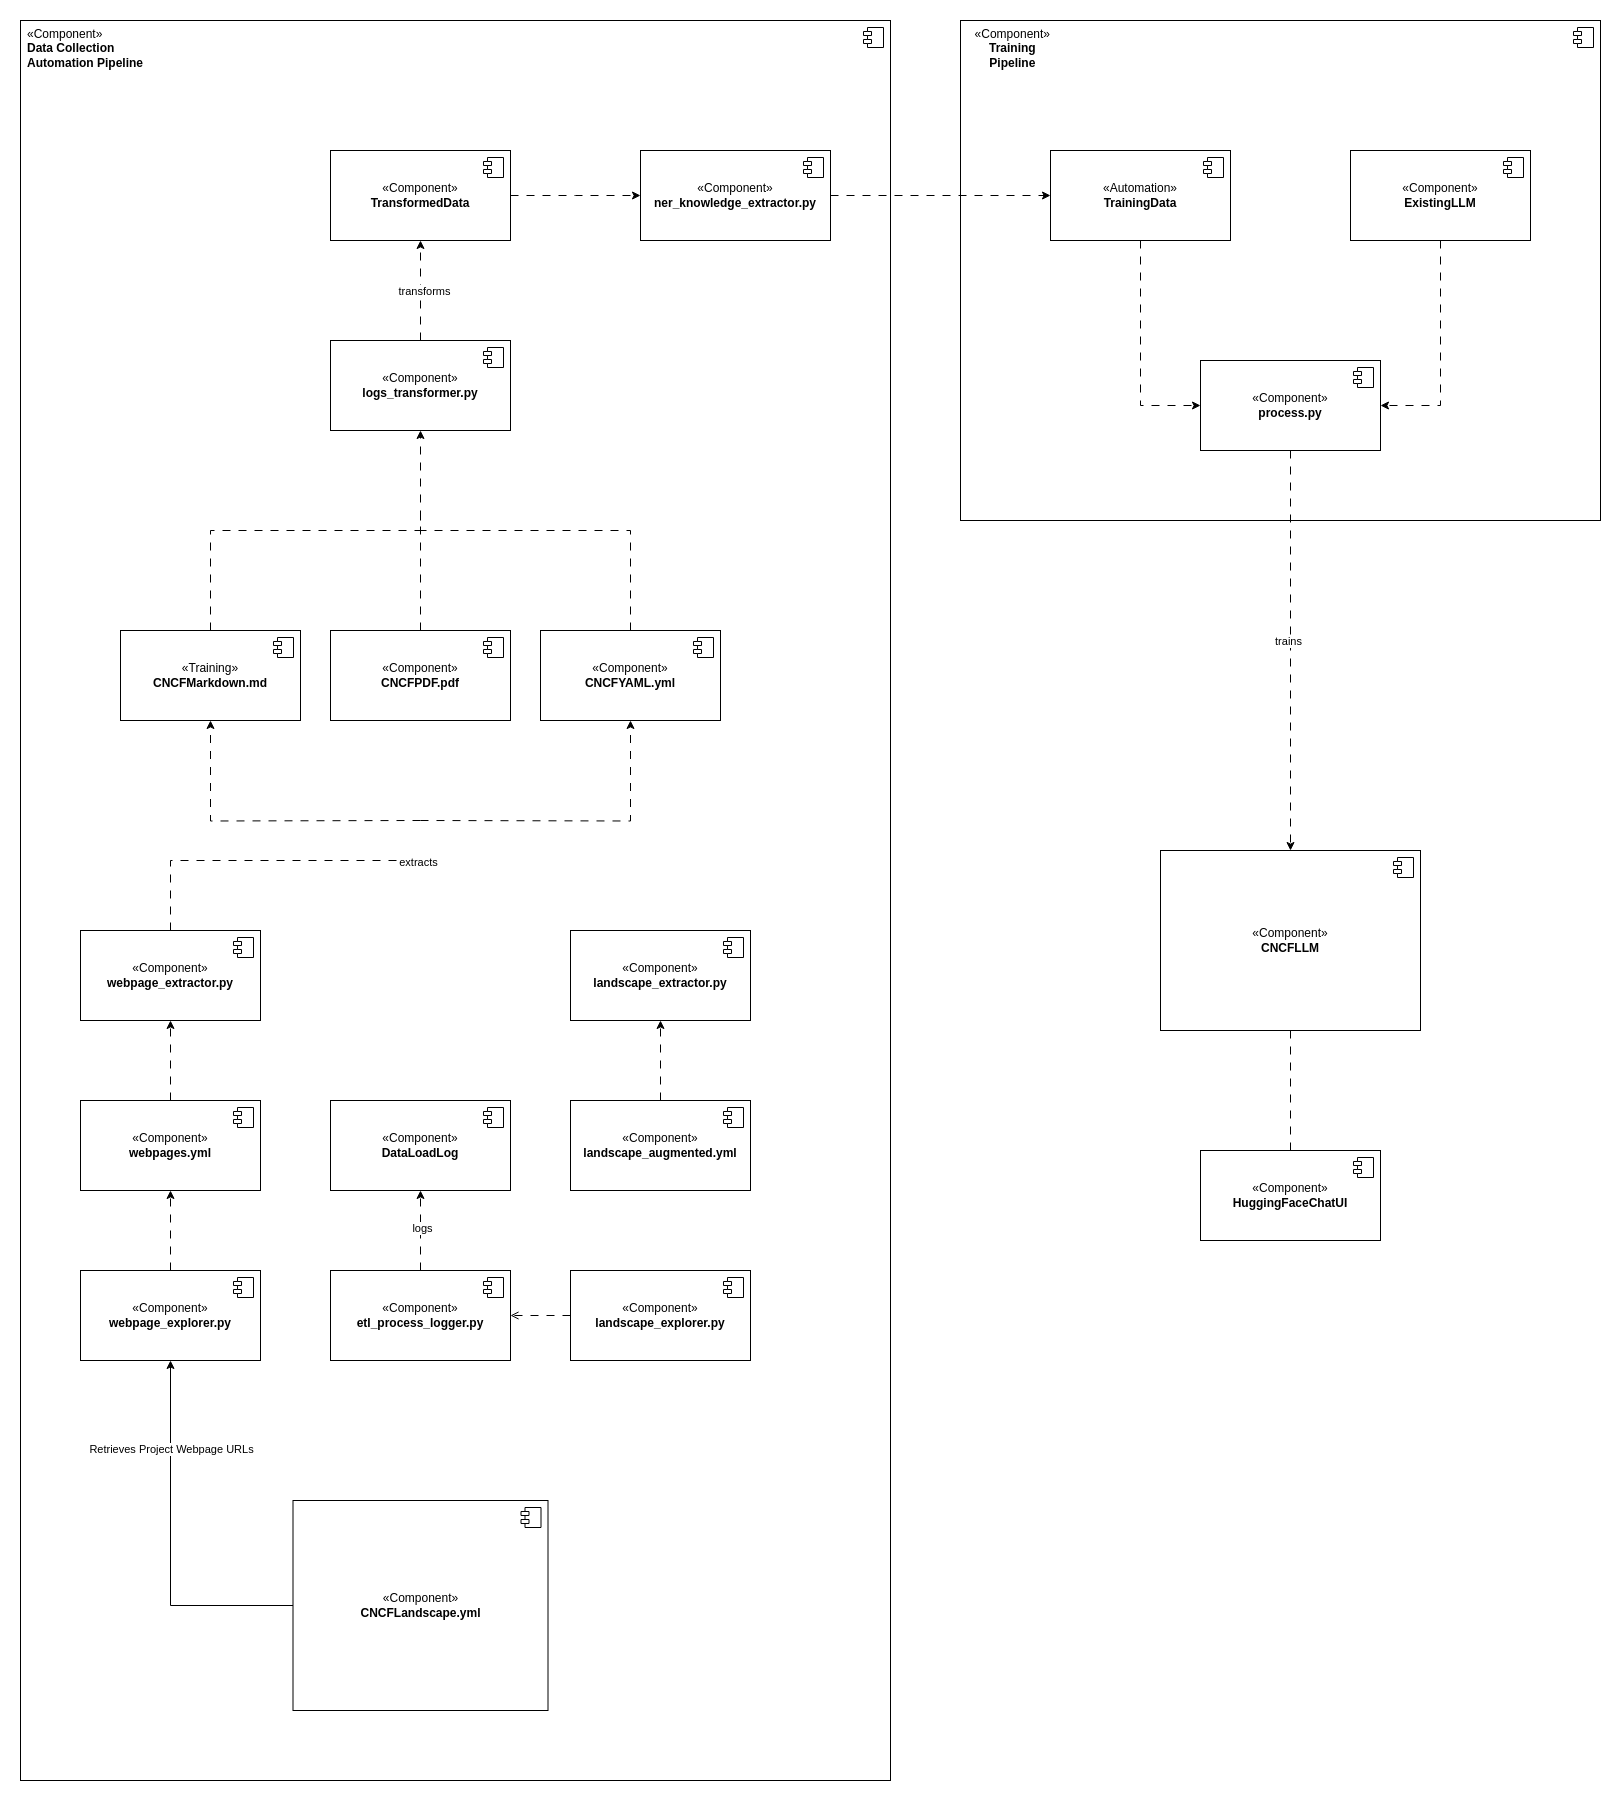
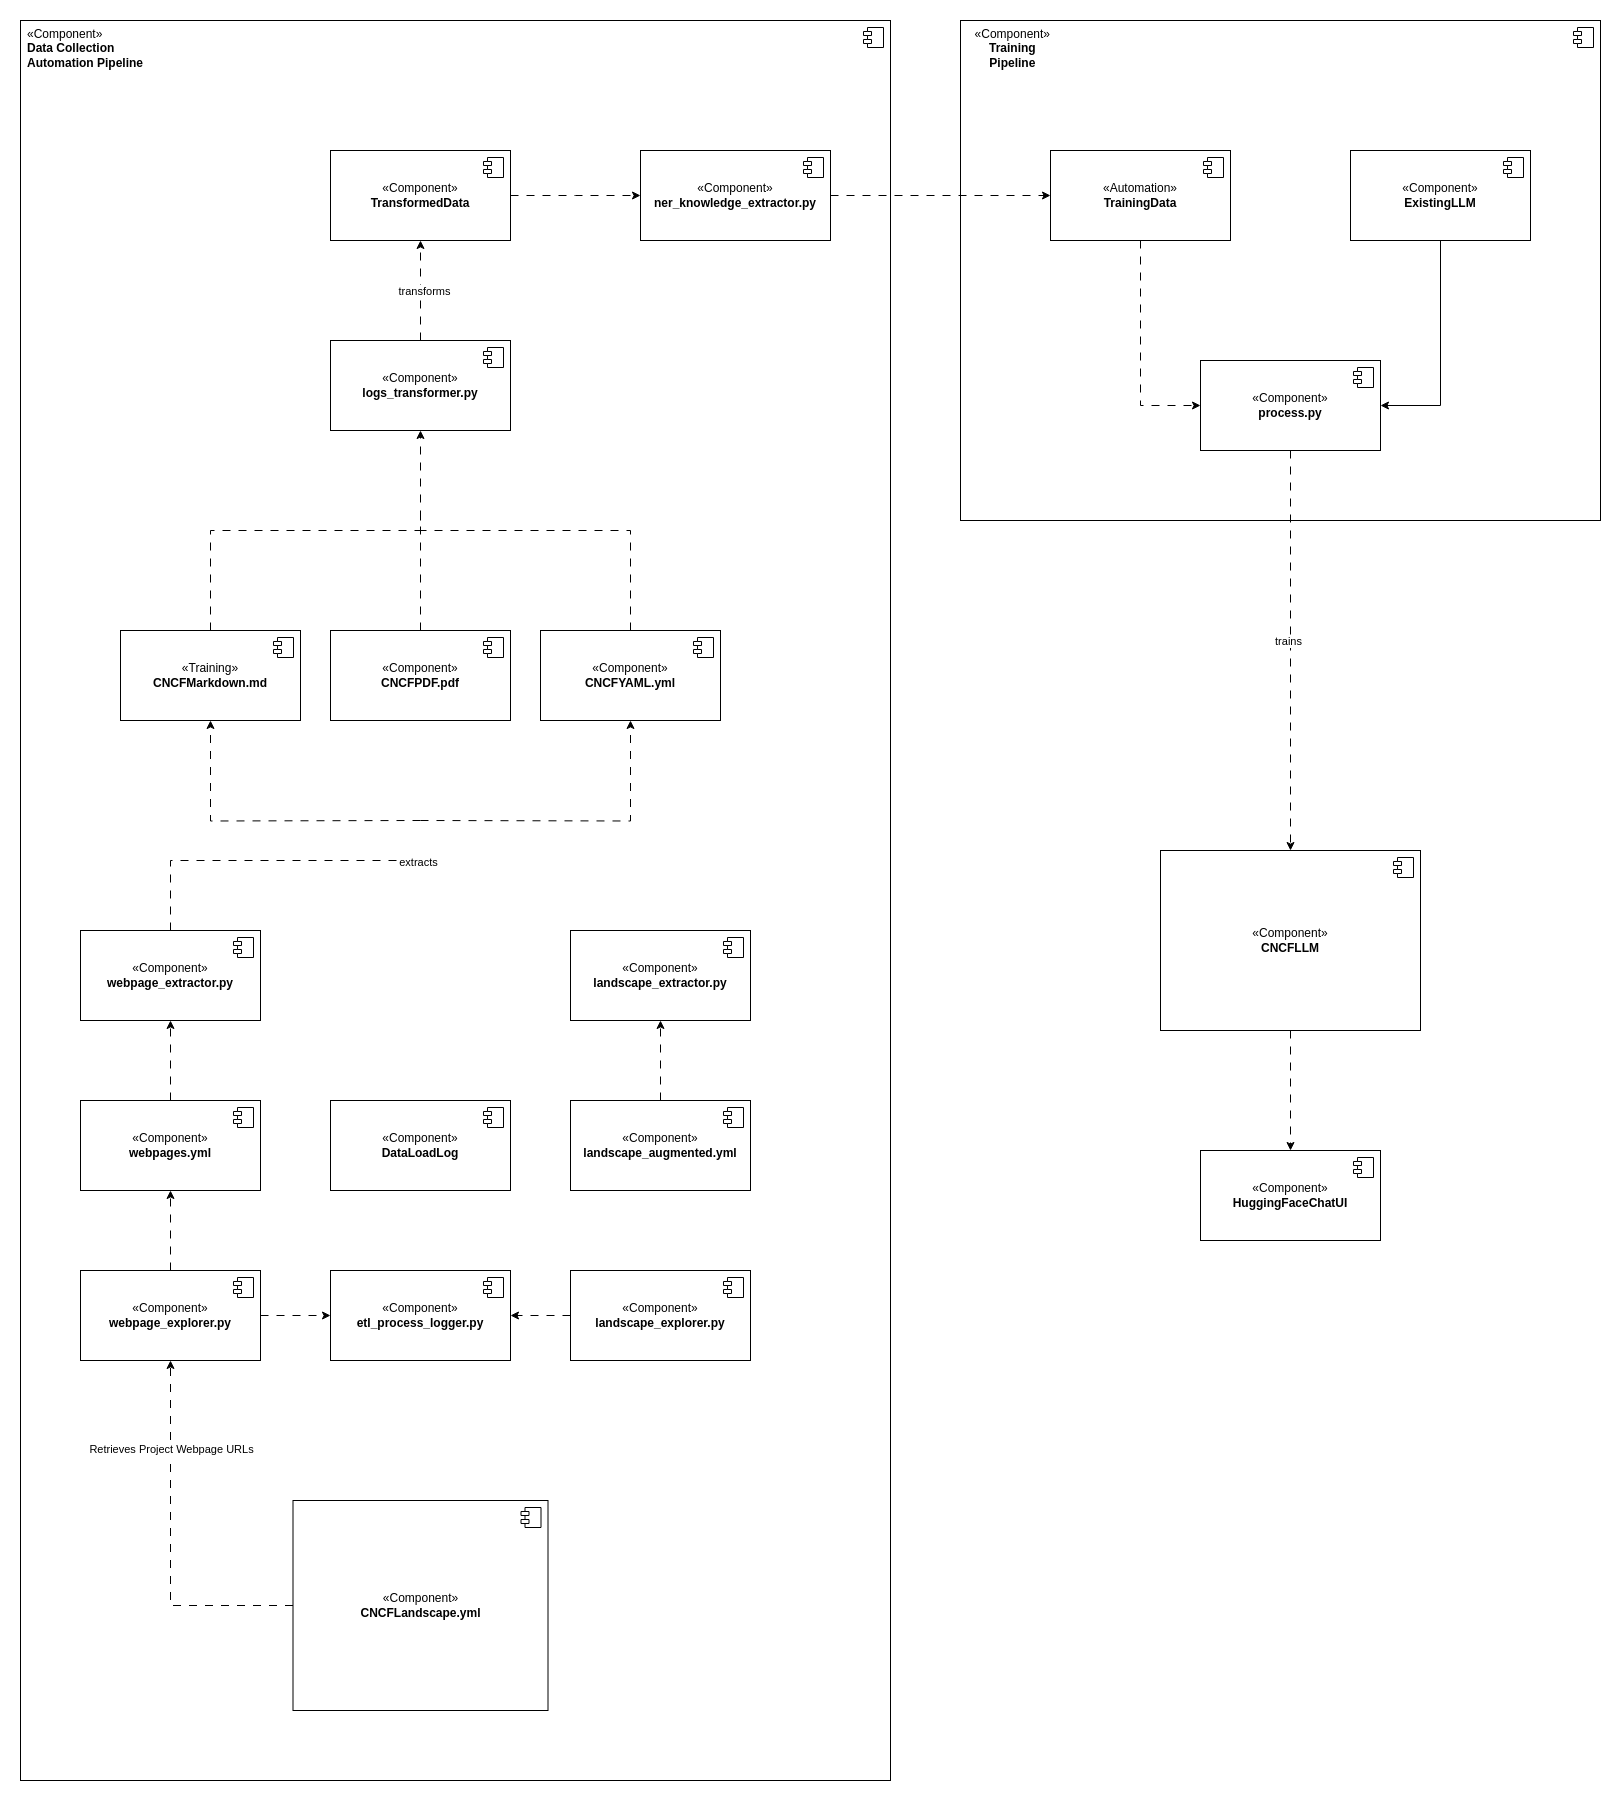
- <mxCell id="43" style="edgeStyle=orthogonalEdgeStyle;rounded=0;orthogonalLoop=1;jettySize=auto;html=1;dashed=1;dashPattern=8 8;entryX=1;entryY=0.5;entryDx=0;entryDy=0;" parent="1" source="44" target="38" edge="1"><mxGeometry relative="1" as="geometry"><mxPoint x="1440" y="410" as="targetPoint" /></mxGeometry></mxCell>
+ <mxCell id="43" style="edgeStyle=orthogonalEdgeStyle;rounded=0;orthogonalLoop=1;jettySize=auto;html=1;dashed=0;dashPattern=8 8;entryX=1;entryY=0.5;entryDx=0;entryDy=0;" parent="1" source="44" target="38" edge="1"><mxGeometry relative="1" as="geometry"><mxPoint x="1440" y="410" as="targetPoint" /></mxGeometry></mxCell>
- <mxCell id="40" style="edgeStyle=orthogonalEdgeStyle;rounded=0;orthogonalLoop=1;jettySize=auto;html=1;dashed=1;dashPattern=8 8;endArrow=none;" parent="1" source="41" target="46" edge="1"><mxGeometry relative="1" as="geometry" /></mxCell>
+ <mxCell id="40" style="edgeStyle=orthogonalEdgeStyle;rounded=0;orthogonalLoop=1;jettySize=auto;html=1;dashed=1;dashPattern=8 8;" parent="1" source="41" target="46" edge="1"><mxGeometry relative="1" as="geometry" /></mxCell>
- <mxCell id="59" style="edgeStyle=orthogonalEdgeStyle;rounded=0;orthogonalLoop=1;jettySize=auto;html=1;entryX=0.5;entryY=1;entryDx=0;entryDy=0;dashed=1;dashPattern=8 8;" parent="1" source="61" target="63" edge="1"><mxGeometry relative="1" as="geometry" /></mxCell>
- <mxCell id="60" value="logs" style="edgeLabel;html=1;align=center;verticalAlign=middle;resizable=0;points=[];" parent="59" vertex="1" connectable="0"><mxGeometry x="0.08" y="-1" relative="1" as="geometry"><mxPoint as="offset" /></mxGeometry></mxCell>
+ <mxCell id="49" style="edgeStyle=orthogonalEdgeStyle;rounded=0;orthogonalLoop=1;jettySize=auto;html=1;entryX=0;entryY=0.5;entryDx=0;entryDy=0;dashed=1;dashPattern=8 8;" parent="1" source="50" target="61" edge="1"><mxGeometry relative="1" as="geometry" /></mxCell>
- <mxCell id="6" style="edgeStyle=orthogonalEdgeStyle;rounded=0;orthogonalLoop=1;jettySize=auto;html=1;entryX=1;entryY=0.5;entryDx=0;entryDy=0;dashed=1;dashPattern=8 8;endArrow=open;" parent="1" source="7" target="61" edge="1"><mxGeometry relative="1" as="geometry" /></mxCell>
+ <mxCell id="6" style="edgeStyle=orthogonalEdgeStyle;rounded=0;orthogonalLoop=1;jettySize=auto;html=1;entryX=1;entryY=0.5;entryDx=0;entryDy=0;dashed=1;dashPattern=8 8;" parent="1" source="7" target="61" edge="1"><mxGeometry relative="1" as="geometry" /></mxCell>
- <mxCell id="9" style="edgeStyle=orthogonalEdgeStyle;rounded=0;orthogonalLoop=1;jettySize=auto;html=1;exitX=0;exitY=0.5;exitDx=0;exitDy=0;dashed=0;dashPattern=8 8;" parent="1" source="11" target="50" edge="1"><mxGeometry relative="1" as="geometry" /></mxCell>
+ <mxCell id="9" style="edgeStyle=orthogonalEdgeStyle;rounded=0;orthogonalLoop=1;jettySize=auto;html=1;exitX=0;exitY=0.5;exitDx=0;exitDy=0;dashed=1;dashPattern=8 8;" parent="1" source="11" target="50" edge="1"><mxGeometry relative="1" as="geometry" /></mxCell>
